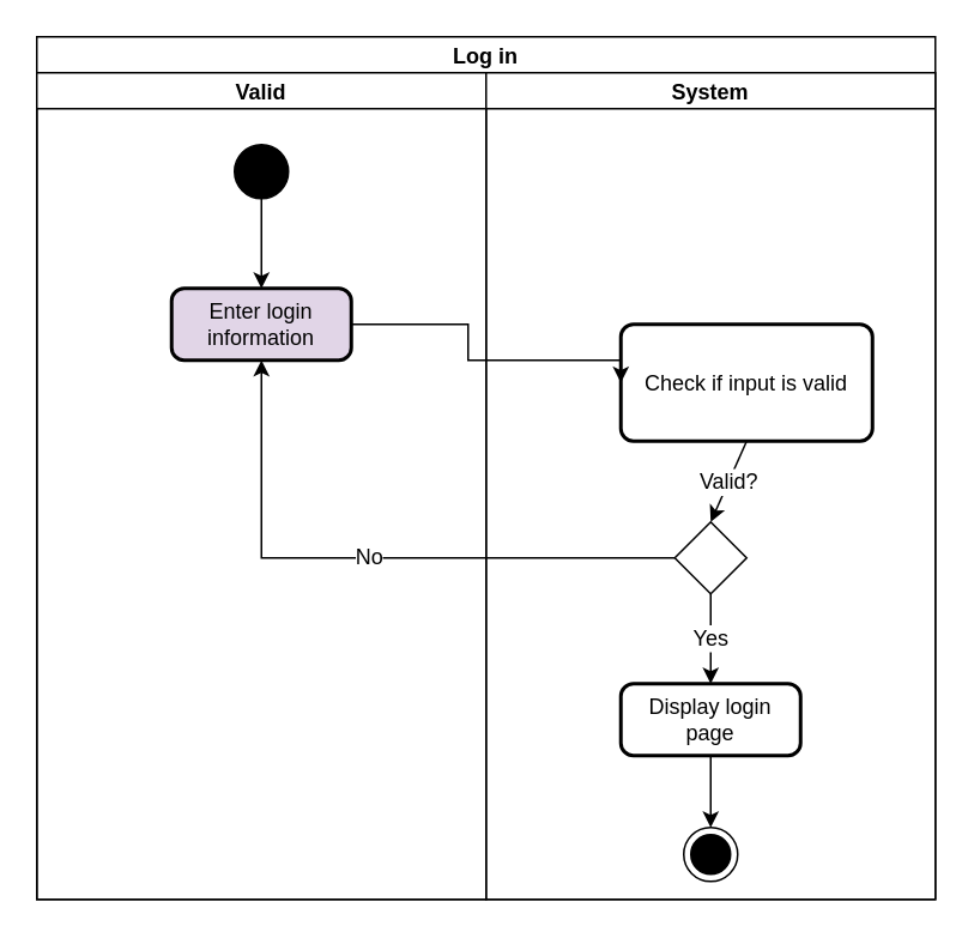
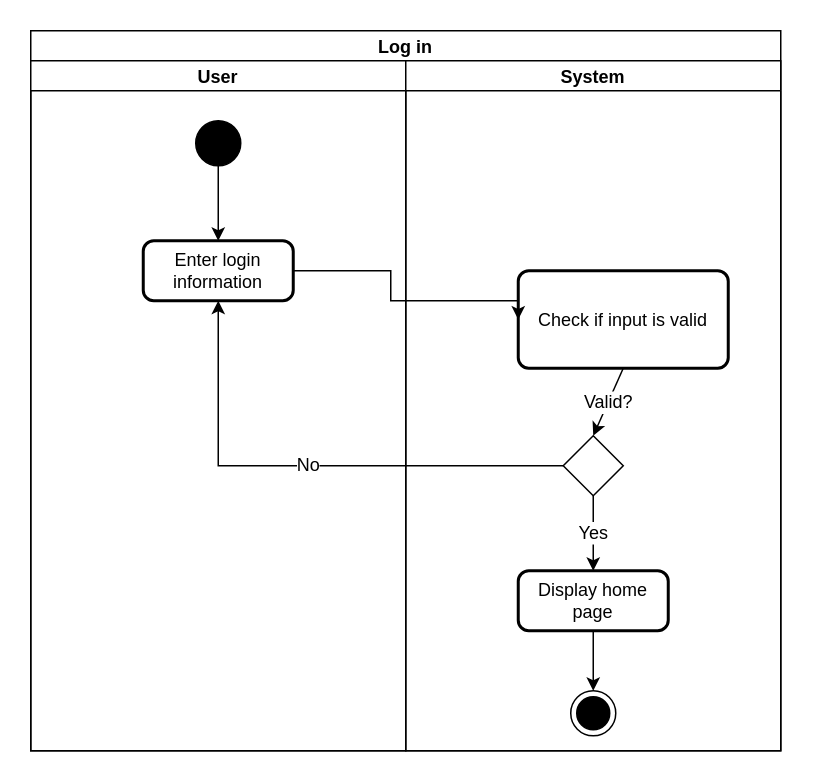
- <mxCell id="3" value="Valid" style="swimlane;startSize=20;" parent="2" vertex="1"><mxGeometry y="20" width="250" height="460" as="geometry" /></mxCell>
+ <mxCell id="3" value="User" style="swimlane;startSize=20;" parent="2" vertex="1"><mxGeometry y="20" width="250" height="460" as="geometry" /></mxCell>
- <mxCell id="5" value="Enter login information" style="rounded=1;whiteSpace=wrap;html=1;absoluteArcSize=1;arcSize=14;strokeWidth=2;fillColor=#e1d5e7;" parent="3" vertex="1"><mxGeometry x="75" y="120" width="100" height="40" as="geometry" /></mxCell>
+ <mxCell id="5" value="Enter login information" style="rounded=1;whiteSpace=wrap;html=1;absoluteArcSize=1;arcSize=14;strokeWidth=2;" parent="3" vertex="1"><mxGeometry x="75" y="120" width="100" height="40" as="geometry" /></mxCell>
- <mxCell id="12" value="Display login page" style="rounded=1;whiteSpace=wrap;html=1;absoluteArcSize=1;arcSize=14;strokeWidth=2;" parent="7" vertex="1"><mxGeometry x="75" y="340" width="100" height="40" as="geometry" /></mxCell>
+ <mxCell id="12" value="Display home page" style="rounded=1;whiteSpace=wrap;html=1;absoluteArcSize=1;arcSize=14;strokeWidth=2;" parent="7" vertex="1"><mxGeometry x="75" y="340" width="100" height="40" as="geometry" /></mxCell>
